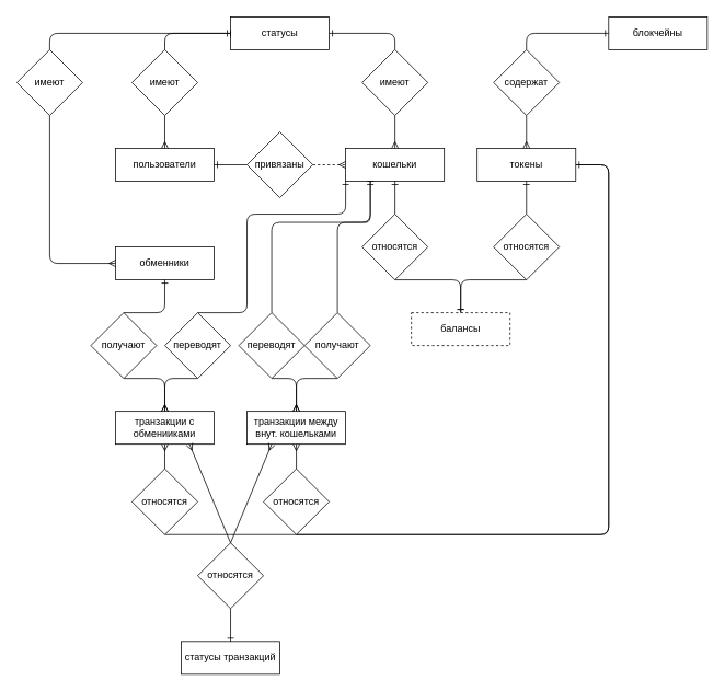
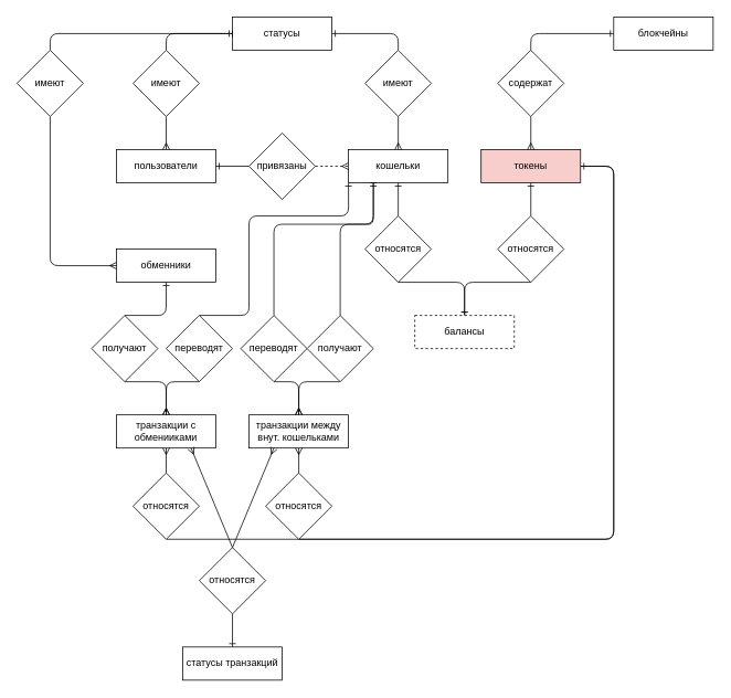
- <mxCell id="8" value="токены" style="rounded=0;whiteSpace=wrap;html=1;" parent="1" vertex="1"><mxGeometry x="580" y="180" width="120" height="40" as="geometry" /></mxCell>
+ <mxCell id="8" value="токены" style="rounded=0;whiteSpace=wrap;html=1;fillColor=#f8cecc;" parent="1" vertex="1"><mxGeometry x="580" y="180" width="120" height="40" as="geometry" /></mxCell>
